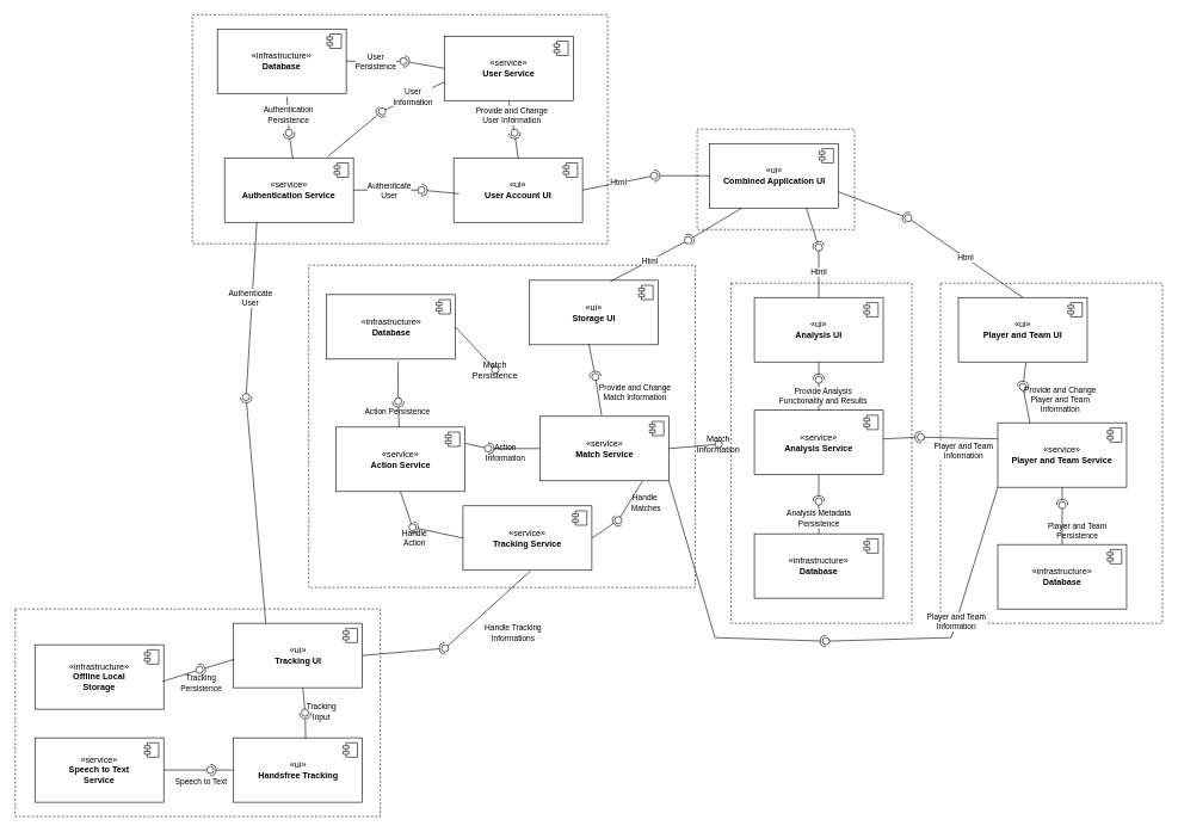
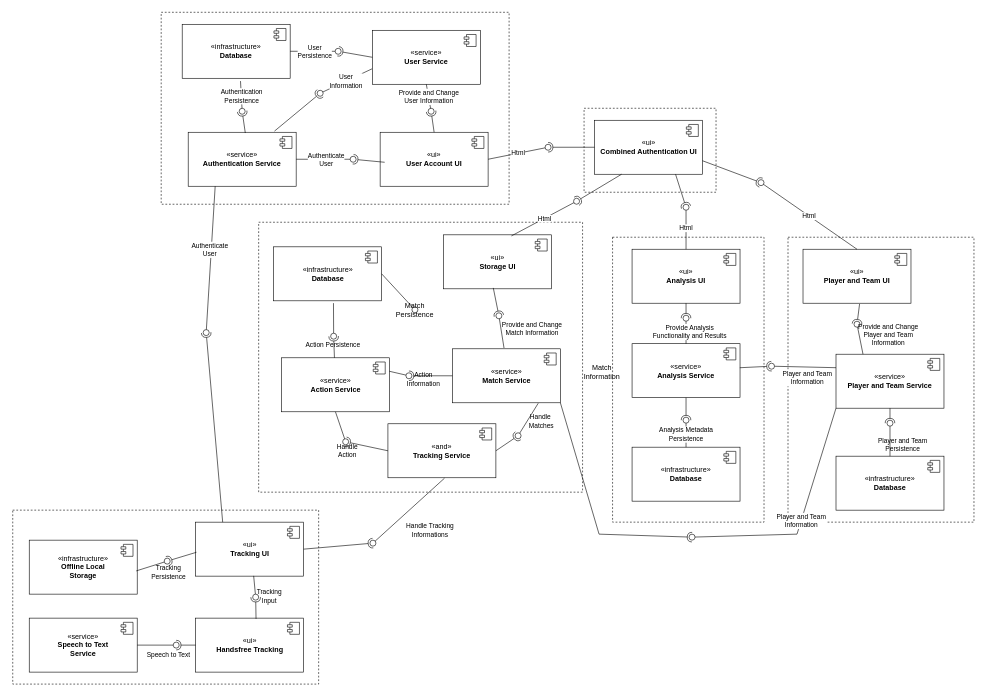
- <mxCell id="124" value="«ui»&lt;br&gt;&lt;b&gt;Combined Application UI&lt;/b&gt;" style="html=1;dropTarget=0;whiteSpace=wrap;labelBackgroundColor=none;" vertex="1" parent="1"><mxGeometry x="990.5" y="200" width="180" height="90" as="geometry" /></mxCell>
+ <mxCell id="124" value="«ui»&lt;br&gt;&lt;b&gt;Combined Authentication UI&lt;/b&gt;" style="html=1;dropTarget=0;whiteSpace=wrap;labelBackgroundColor=none;" vertex="1" parent="1"><mxGeometry x="990.5" y="200" width="180" height="90" as="geometry" /></mxCell>
- <mxCell id="140" value="" style="rounded=0;orthogonalLoop=1;jettySize=auto;html=1;endArrow=oval;endFill=0;sketch=0;sourcePerimeterSpacing=0;targetPerimeterSpacing=0;endSize=10;exitX=1;exitY=0.5;exitDx=0;exitDy=0;entryX=0.189;entryY=0.578;entryDx=0;entryDy=0;entryPerimeter=0;" edge="1" parent="1" source="8" target="141"><mxGeometry relative="1" as="geometry"><mxPoint x="973.5" y="681" as="sourcePoint" /><mxPoint x="995.5" y="623.5" as="targetPoint" /></mxGeometry></mxCell>
- <mxCell id="26" value="«service»&lt;br&gt;&lt;b&gt;Tracking Service&lt;/b&gt;" style="html=1;dropTarget=0;whiteSpace=wrap;labelBackgroundColor=none;" vertex="1" parent="1"><mxGeometry x="646" y="706" width="180" height="90" as="geometry" /></mxCell>
+ <mxCell id="26" value="«and»&lt;br&gt;&lt;b&gt;Tracking Service&lt;/b&gt;" style="html=1;dropTarget=0;whiteSpace=wrap;labelBackgroundColor=none;" vertex="1" parent="1"><mxGeometry x="646" y="706" width="180" height="90" as="geometry" /></mxCell>
